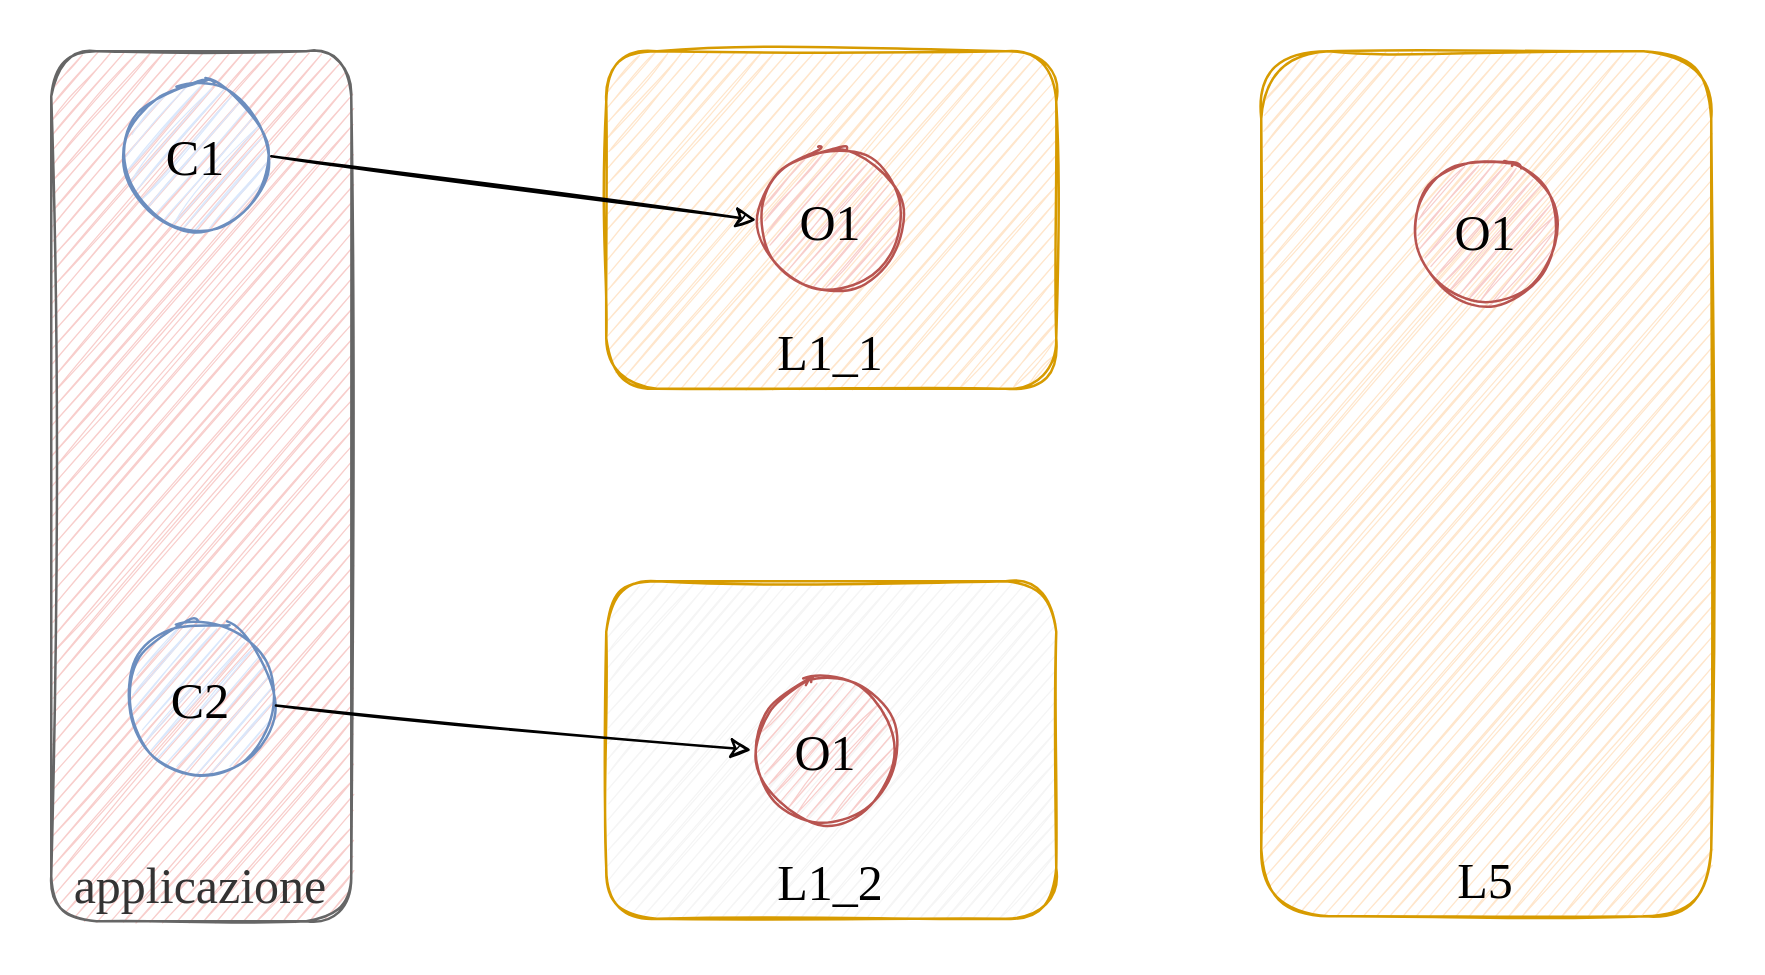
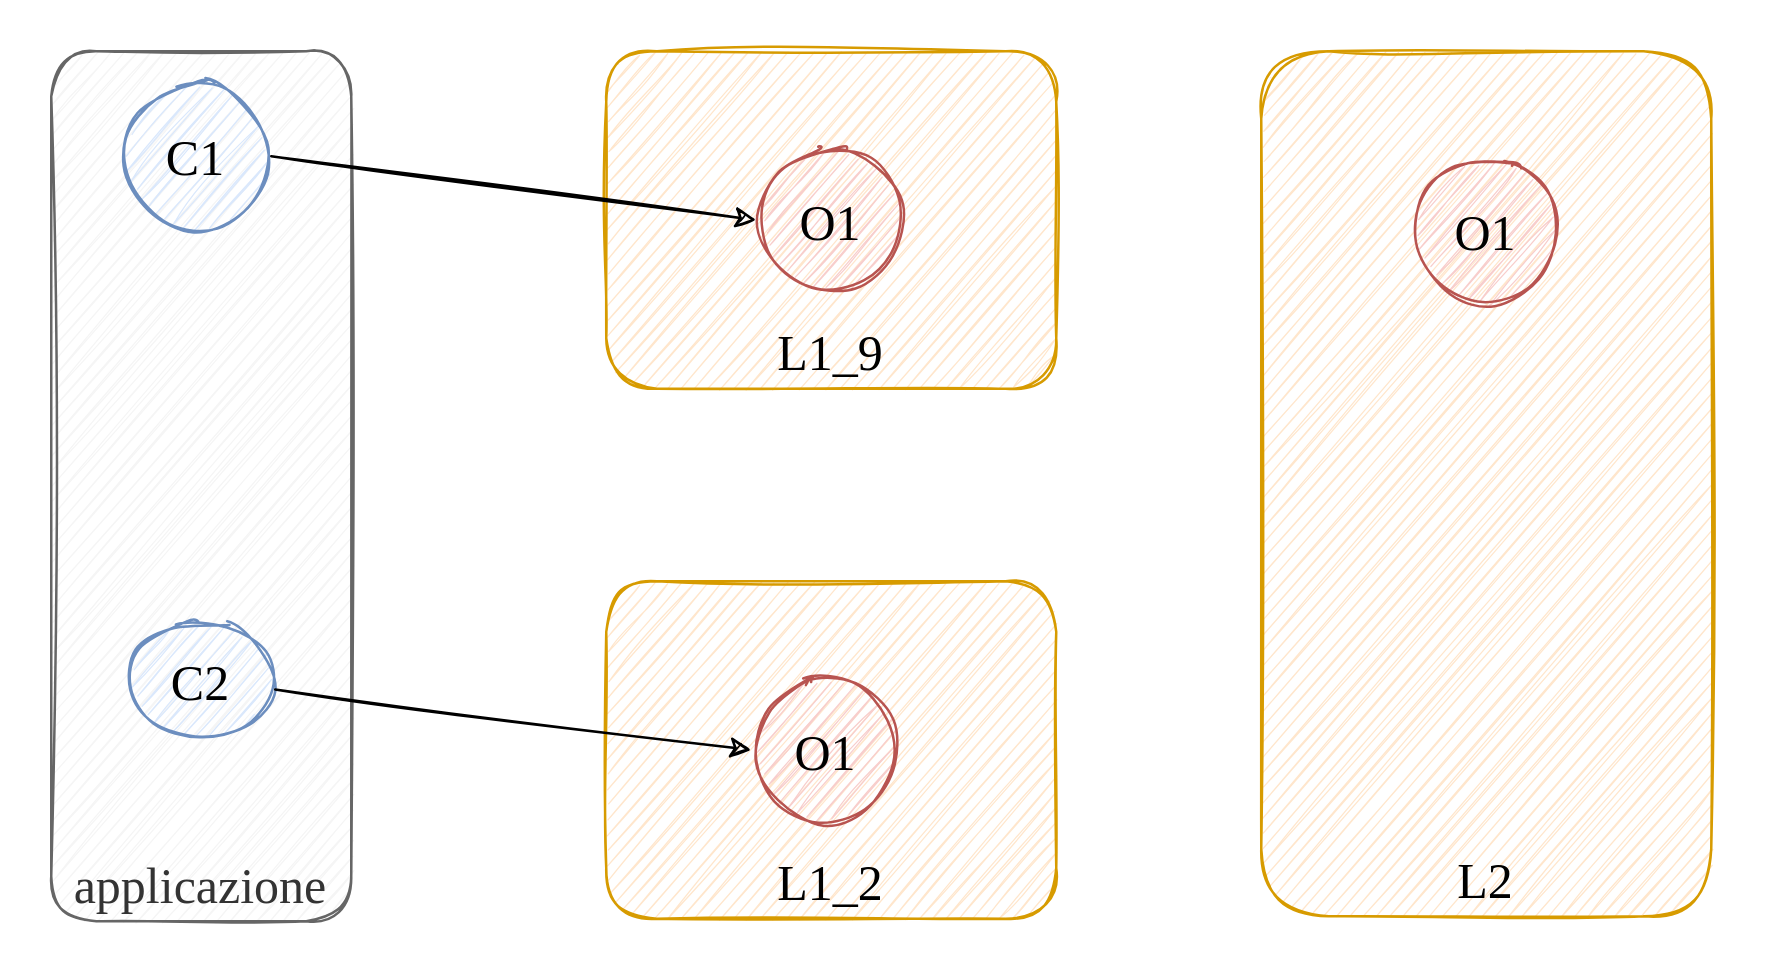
- <mxCell id="2" value="L1_1" style="rounded=1;whiteSpace=wrap;html=1;sketch=1;hachureGap=4;fontFamily=Architects Daughter;fontSource=https%3A%2F%2Ffonts.googleapis.com%2Fcss%3Ffamily%3DArchitects%2BDaughter;fontSize=20;verticalAlign=bottom;fillColor=#ffe6cc;strokeColor=#d79b00;" parent="1" vertex="1"><mxGeometry x="242" y="20" width="180" height="135" as="geometry" /></mxCell>
+ <mxCell id="2" value="L1_9" style="rounded=1;whiteSpace=wrap;html=1;sketch=1;hachureGap=4;fontFamily=Architects Daughter;fontSource=https%3A%2F%2Ffonts.googleapis.com%2Fcss%3Ffamily%3DArchitects%2BDaughter;fontSize=20;verticalAlign=bottom;fillColor=#ffe6cc;strokeColor=#d79b00;" parent="1" vertex="1"><mxGeometry x="242" y="20" width="180" height="135" as="geometry" /></mxCell>
- <mxCell id="8" value="applicazione" style="rounded=1;whiteSpace=wrap;html=1;sketch=1;fontFamily=Architects Daughter;fontSource=https%3A%2F%2Ffonts.googleapis.com%2Fcss%3Ffamily%3DArchitects%2BDaughter;fontSize=20;verticalAlign=bottom;fillColor=#f8cecc;strokeColor=#666666;fontColor=#333333;" vertex="1" parent="1"><mxGeometry x="20" y="20" width="120" height="348" as="geometry" /></mxCell>
+ <mxCell id="8" value="applicazione" style="rounded=1;whiteSpace=wrap;html=1;sketch=1;fontFamily=Architects Daughter;fontSource=https%3A%2F%2Ffonts.googleapis.com%2Fcss%3Ffamily%3DArchitects%2BDaughter;fontSize=20;verticalAlign=bottom;fillColor=#f5f5f5;strokeColor=#666666;fontColor=#333333;" vertex="1" parent="1"><mxGeometry x="20" y="20" width="120" height="348" as="geometry" /></mxCell>
- <mxCell id="10" value="C2" style="ellipse;whiteSpace=wrap;html=1;aspect=fixed;sketch=1;fontSize=20;fontFamily=Architects Daughter;fontSource=https%3A%2F%2Ffonts.googleapis.com%2Fcss%3Ffamily%3DArchitects%2BDaughter;fillColor=#dae8fc;strokeColor=#6c8ebf;" vertex="1" parent="1"><mxGeometry x="50" y="249" width="60" height="60" as="geometry" /></mxCell>
+ <mxCell id="10" value="C2" style="ellipse;whiteSpace=wrap;html=1;aspect=fixed;sketch=1;fontSize=20;fontFamily=Architects Daughter;fontSource=https%3A%2F%2Ffonts.googleapis.com%2Fcss%3Ffamily%3DArchitects%2BDaughter;fillColor=#dae8fc;strokeColor=#6c8ebf;" vertex="1" parent="1"><mxGeometry x="50" y="249" width="60" height="45" as="geometry" /></mxCell>
- <mxCell id="6" value="L5" style="rounded=1;whiteSpace=wrap;html=1;sketch=1;hachureGap=4;fontFamily=Architects Daughter;fontSource=https%3A%2F%2Ffonts.googleapis.com%2Fcss%3Ffamily%3DArchitects%2BDaughter;fontSize=20;verticalAlign=bottom;fillColor=#ffe6cc;strokeColor=#d79b00;" vertex="1" parent="1"><mxGeometry x="504" y="20" width="180" height="346" as="geometry" /></mxCell>
+ <mxCell id="6" value="L2" style="rounded=1;whiteSpace=wrap;html=1;sketch=1;hachureGap=4;fontFamily=Architects Daughter;fontSource=https%3A%2F%2Ffonts.googleapis.com%2Fcss%3Ffamily%3DArchitects%2BDaughter;fontSize=20;verticalAlign=bottom;fillColor=#ffe6cc;strokeColor=#d79b00;" vertex="1" parent="1"><mxGeometry x="504" y="20" width="180" height="346" as="geometry" /></mxCell>
- <mxCell id="3" value="L1_2" style="rounded=1;whiteSpace=wrap;html=1;sketch=1;hachureGap=4;fontFamily=Architects Daughter;fontSource=https%3A%2F%2Ffonts.googleapis.com%2Fcss%3Ffamily%3DArchitects%2BDaughter;fontSize=20;verticalAlign=bottom;fillColor=#f5f5f5;strokeColor=#d79b00;" vertex="1" parent="1"><mxGeometry x="242" y="232" width="180" height="135" as="geometry" /></mxCell>
+ <mxCell id="3" value="L1_2" style="rounded=1;whiteSpace=wrap;html=1;sketch=1;hachureGap=4;fontFamily=Architects Daughter;fontSource=https%3A%2F%2Ffonts.googleapis.com%2Fcss%3Ffamily%3DArchitects%2BDaughter;fontSize=20;verticalAlign=bottom;fillColor=#ffe6cc;strokeColor=#d79b00;" vertex="1" parent="1"><mxGeometry x="242" y="232" width="180" height="135" as="geometry" /></mxCell>
